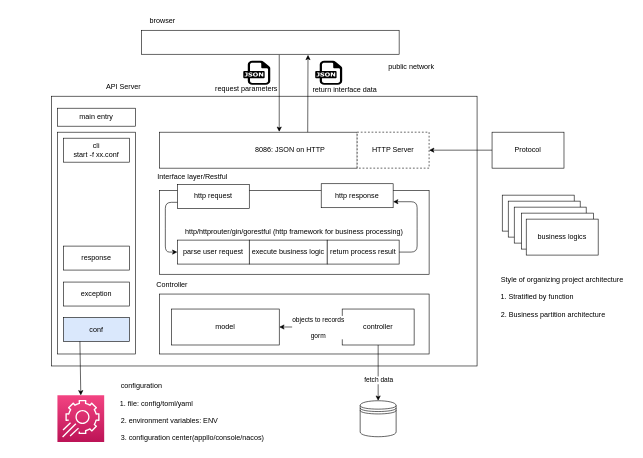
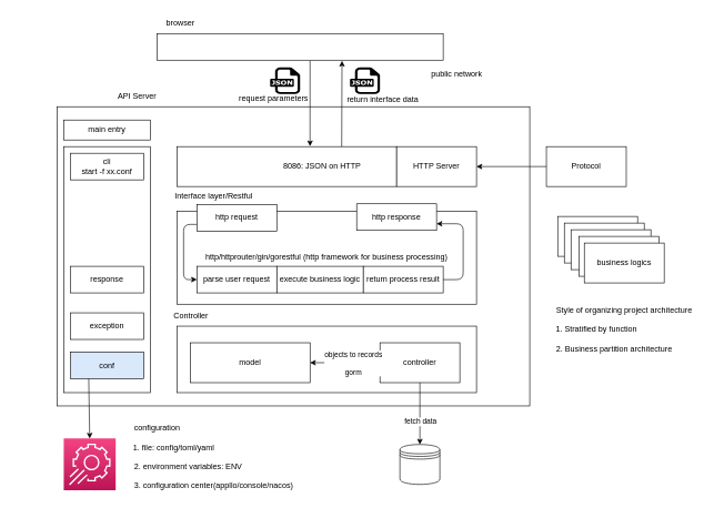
- <mxCell id="22" value="HTTP Server" style="rounded=0;whiteSpace=wrap;html=1;dashed=1;" parent="1" vertex="1"><mxGeometry x="595" y="220" width="120" height="60" as="geometry" /></mxCell>
+ <mxCell id="22" value="HTTP Server" style="rounded=0;whiteSpace=wrap;html=1;" parent="1" vertex="1"><mxGeometry x="595" y="220" width="120" height="60" as="geometry" /></mxCell>
- <mxCell id="19" value="response" style="rounded=0;whiteSpace=wrap;html=1;" parent="1" vertex="1"><mxGeometry x="105" y="410" width="110" height="40" as="geometry" /></mxCell>
+ <mxCell id="19" value="response" style="rounded=0;whiteSpace=wrap;html=1;" parent="1" vertex="1"><mxGeometry x="105" y="400" width="110" height="40" as="geometry" /></mxCell>
